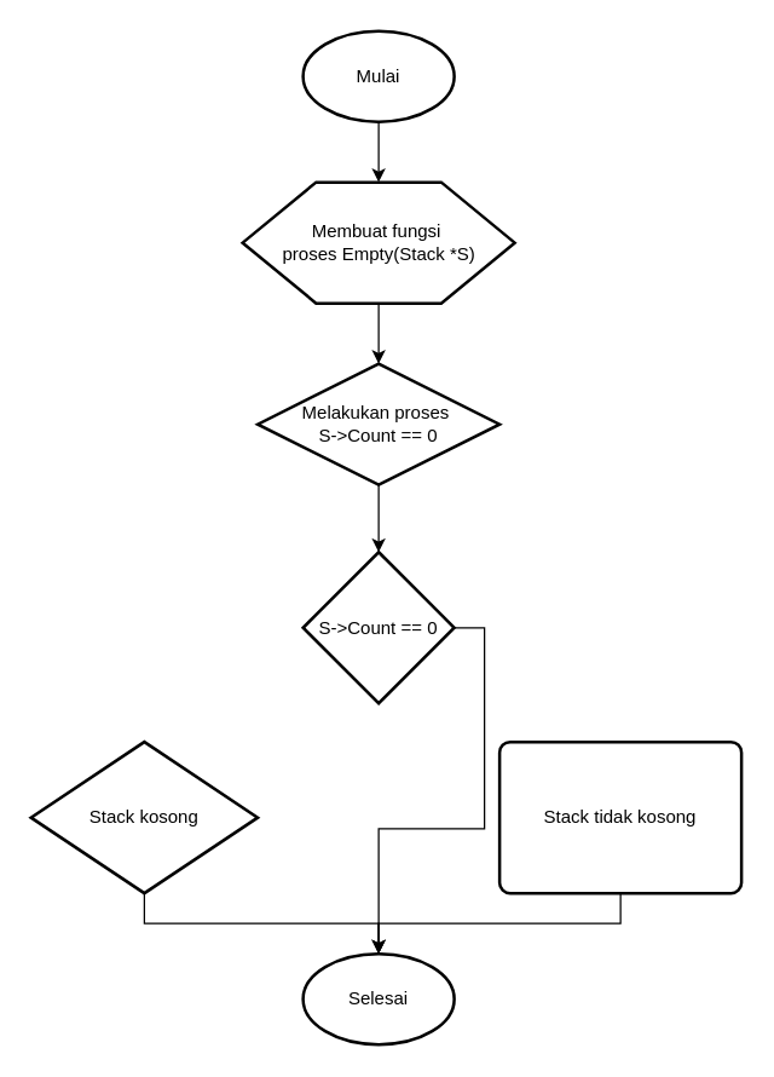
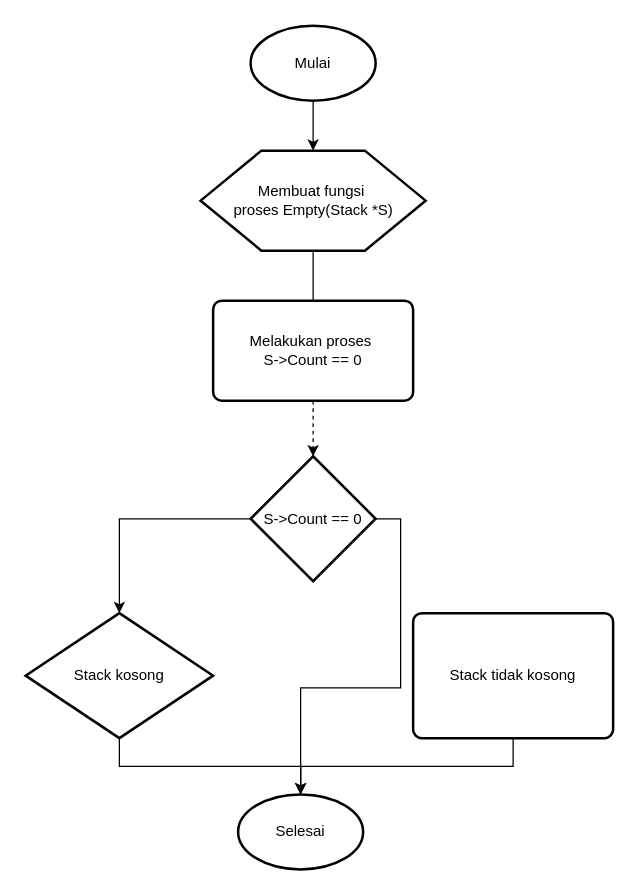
- <mxCell id="5" style="edgeStyle=orthogonalEdgeStyle;rounded=0;orthogonalLoop=1;jettySize=auto;html=1;exitX=0.5;exitY=1;exitDx=0;exitDy=0;entryX=0.5;entryY=0;entryDx=0;entryDy=0;" edge="1" parent="1" source="6" target="7"><mxGeometry relative="1" as="geometry" /></mxCell>
+ <mxCell id="5" style="edgeStyle=orthogonalEdgeStyle;rounded=0;orthogonalLoop=1;jettySize=auto;html=1;exitX=0.5;exitY=1;exitDx=0;exitDy=0;entryX=0.5;entryY=0;entryDx=0;entryDy=0;endArrow=none;" edge="1" parent="1" source="6" target="7"><mxGeometry relative="1" as="geometry" /></mxCell>
- <mxCell id="7" value="Melakukan proses&amp;nbsp;&lt;div&gt;S-&amp;gt;Count == 0&lt;/div&gt;" style="rhombus;whiteSpace=wrap;html=1;absoluteArcSize=1;arcSize=14;strokeWidth=2;" vertex="1" parent="1"><mxGeometry x="170" y="240" width="160" height="80" as="geometry" /></mxCell>
+ <mxCell id="7" value="Melakukan proses&amp;nbsp;&lt;div&gt;S-&amp;gt;Count == 0&lt;/div&gt;" style="rounded=1;whiteSpace=wrap;html=1;absoluteArcSize=1;arcSize=14;strokeWidth=2;" vertex="1" parent="1"><mxGeometry x="170" y="240" width="160" height="80" as="geometry" /></mxCell>
- <mxCell id="15" style="edgeStyle=orthogonalEdgeStyle;rounded=0;orthogonalLoop=1;jettySize=auto;html=1;exitX=0.5;exitY=1;exitDx=0;exitDy=0;entryX=0.5;entryY=0;entryDx=0;entryDy=0;entryPerimeter=0;" edge="1" parent="1" source="7" target="10"><mxGeometry relative="1" as="geometry" /></mxCell>
+ <mxCell id="15" style="edgeStyle=orthogonalEdgeStyle;rounded=0;orthogonalLoop=1;jettySize=auto;html=1;exitX=0.5;exitY=1;exitDx=0;exitDy=0;entryX=0.5;entryY=0;entryDx=0;entryDy=0;entryPerimeter=0;dashed=1;" edge="1" parent="1" source="7" target="10"><mxGeometry relative="1" as="geometry" /></mxCell>
+ <mxCell id="8" style="edgeStyle=orthogonalEdgeStyle;rounded=0;orthogonalLoop=1;jettySize=auto;html=1;exitX=0;exitY=0.5;exitDx=0;exitDy=0;exitPerimeter=0;entryX=0.5;entryY=0;entryDx=0;entryDy=0;" edge="1" parent="1" source="10" target="13"><mxGeometry relative="1" as="geometry" /></mxCell>
- <mxCell id="4" value="Selesai" style="strokeWidth=2;html=1;shape=mxgraph.flowchart.start_1;whiteSpace=wrap;" vertex="1" parent="1"><mxGeometry x="200" y="630" width="100" height="60" as="geometry" /></mxCell>
+ <mxCell id="4" value="Selesai" style="strokeWidth=2;html=1;shape=mxgraph.flowchart.start_1;whiteSpace=wrap;" vertex="1" parent="1"><mxGeometry x="190" y="635" width="100" height="60" as="geometry" /></mxCell>
